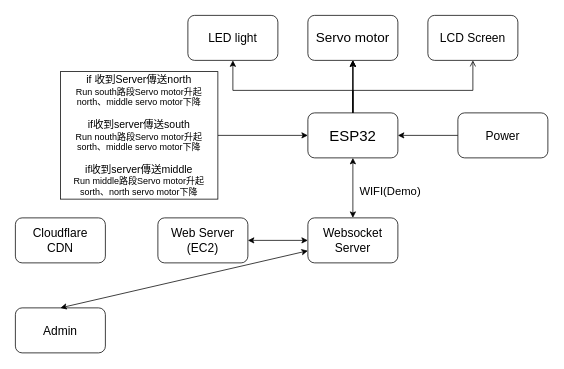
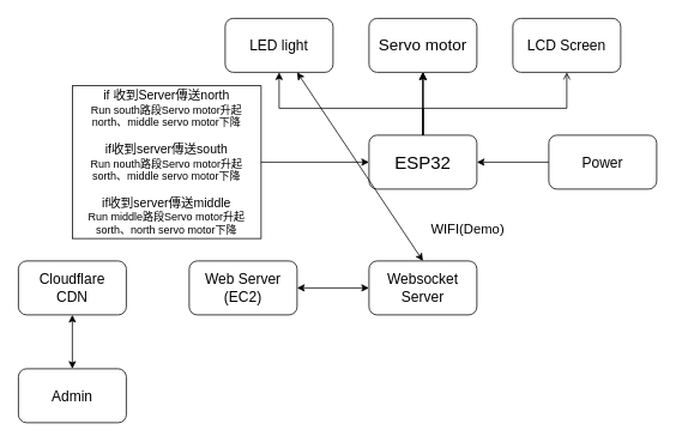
- <mxCell id="12" value="" style="endArrow=classic;startArrow=classic;html=1;rounded=0;entryX=0.5;entryY=1;entryDx=0;entryDy=0;exitX=0.5;exitY=0;exitDx=0;exitDy=0;" parent="1" source="11" target="7" edge="1"><mxGeometry width="50" height="50" relative="1" as="geometry"><mxPoint x="220" y="280" as="sourcePoint" /><mxPoint x="350" y="230" as="targetPoint" /></mxGeometry></mxCell>
+ <mxCell id="12" value="" style="endArrow=classic;startArrow=classic;html=1;rounded=0;exitX=0.5;exitY=0;exitDx=0;exitDy=0;" parent="1" source="11" target="10" edge="1"><mxGeometry width="50" height="50" relative="1" as="geometry"><mxPoint x="220" y="280" as="sourcePoint" /><mxPoint x="350" y="230" as="targetPoint" /></mxGeometry></mxCell>
- <mxCell id="18" value="" style="endArrow=classic;startArrow=classic;html=1;rounded=0;exitX=0.5;exitY=0;exitDx=0;exitDy=0;" edge="1" parent="1" source="17" target="11"><mxGeometry width="50" height="50" relative="1" as="geometry"><mxPoint x="110" y="400" as="sourcePoint" /><mxPoint x="430" y="360" as="targetPoint" /></mxGeometry></mxCell>
+ <mxCell id="18" value="" style="endArrow=classic;startArrow=classic;html=1;rounded=0;entryX=0.5;entryY=1;entryDx=0;entryDy=0;exitX=0.5;exitY=0;exitDx=0;exitDy=0;" edge="1" parent="1" source="17" target="16"><mxGeometry width="50" height="50" relative="1" as="geometry"><mxPoint x="110" y="400" as="sourcePoint" /><mxPoint x="430" y="360" as="targetPoint" /></mxGeometry></mxCell>
